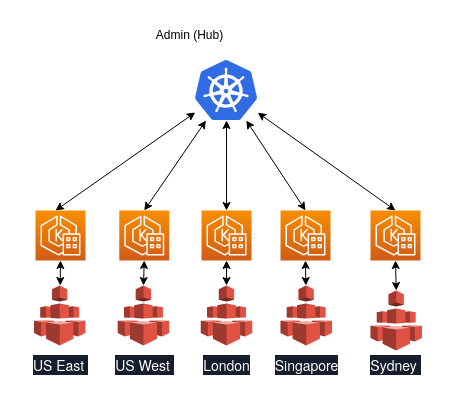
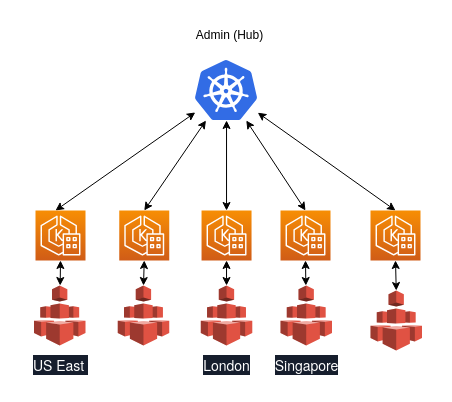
- <mxCell id="12" value="Admin (Hub)" style="text;html=1;align=center;verticalAlign=middle;resizable=0;points=[];autosize=1;strokeColor=none;fillColor=none;" parent="1" vertex="1"><mxGeometry x="143.75" y="20" width="90" height="30" as="geometry" /></mxCell>
+ <mxCell id="12" value="Admin (Hub)" style="text;html=1;align=center;verticalAlign=middle;resizable=0;points=[];autosize=1;strokeColor=none;fillColor=none;" parent="1" vertex="1"><mxGeometry x="183.75" y="20" width="90" height="30" as="geometry" /></mxCell>
- <mxCell id="9" value="&lt;span style=&quot;color: rgb(255, 255, 255); font-family: AmazonEmberBold, &amp;quot;Helvetica Neue Bold&amp;quot;, &amp;quot;Helvetica Neue&amp;quot;, Helvetica, Arial, sans-serif; font-size: 14px; text-align: left; background-color: rgb(22, 30, 45);&quot;&gt;US West&amp;nbsp;&lt;/span&gt;" style="text;html=1;align=center;verticalAlign=middle;resizable=0;points=[];autosize=1;strokeColor=none;fillColor=none;" parent="1" vertex="1"><mxGeometry x="103.75" y="350" width="80" height="30" as="geometry" /></mxCell>
- <mxCell id="13" value="&lt;span style=&quot;color: rgb(255, 255, 255); font-family: AmazonEmberBold, &amp;quot;Helvetica Neue Bold&amp;quot;, &amp;quot;Helvetica Neue&amp;quot;, Helvetica, Arial, sans-serif; font-size: 14px; text-align: left; background-color: rgb(22, 30, 45);&quot;&gt;Sydney&amp;nbsp;&lt;/span&gt;" style="text;html=1;align=center;verticalAlign=middle;resizable=0;points=[];autosize=1;strokeColor=none;fillColor=none;" parent="1" vertex="1"><mxGeometry x="360" y="350" width="70" height="30" as="geometry" /></mxCell>
